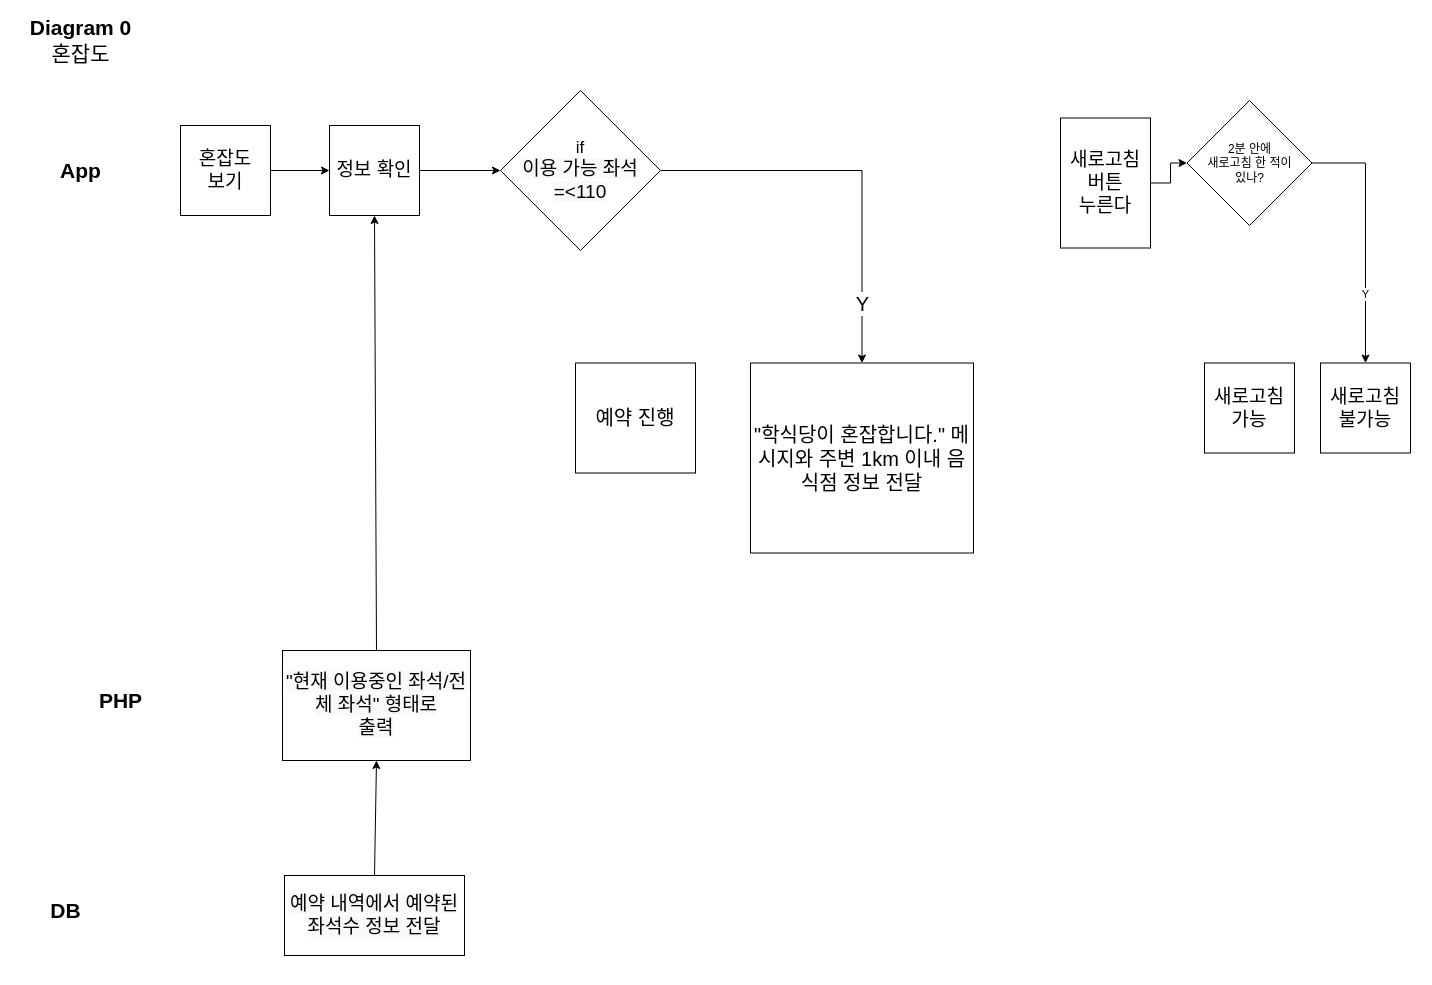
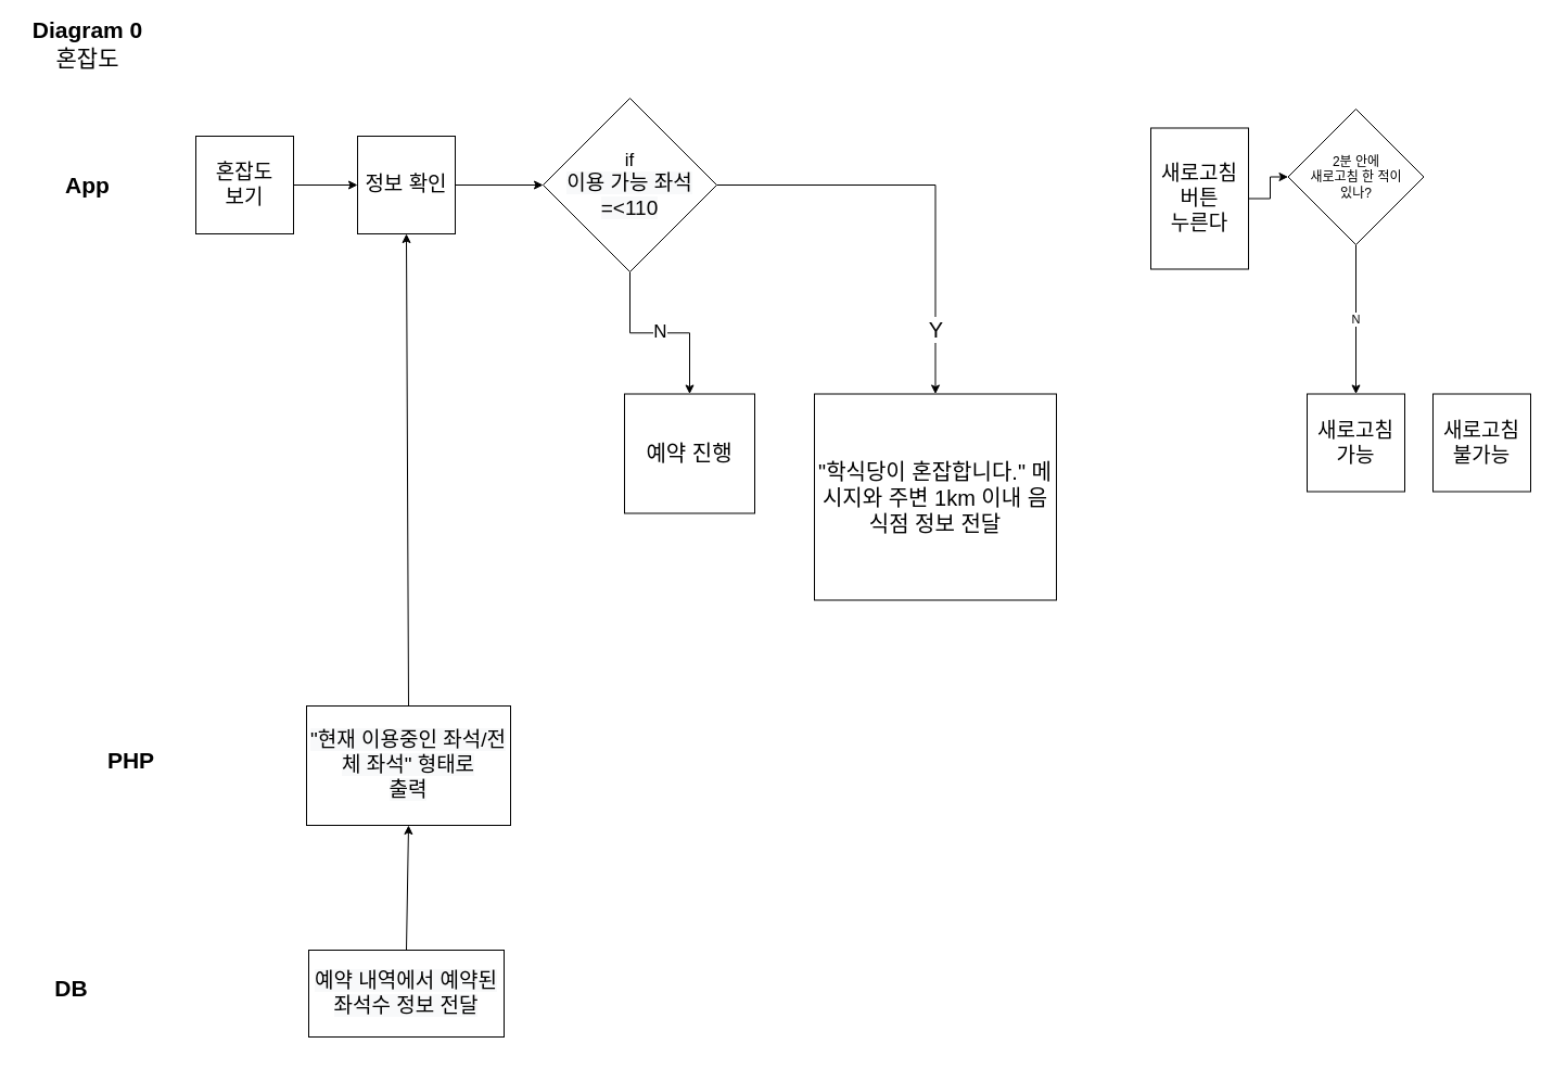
- <mxCell id="15" value="Y" style="edgeStyle=orthogonalEdgeStyle;rounded=0;orthogonalLoop=1;jettySize=auto;html=1;exitX=1;exitY=0.5;exitDx=0;exitDy=0;" parent="1" source="16" target="20" edge="1"><mxGeometry x="0.448" relative="1" as="geometry"><mxPoint x="1359" y="242.5" as="targetPoint" /><mxPoint y="1" as="offset" /></mxGeometry></mxCell>
+ <mxCell id="14" value="N" style="edgeStyle=orthogonalEdgeStyle;rounded=0;orthogonalLoop=1;jettySize=auto;html=1;exitX=0.5;exitY=1;exitDx=0;exitDy=0;entryX=0.5;entryY=0;entryDx=0;entryDy=0;" parent="1" source="16" target="17" edge="1"><mxGeometry relative="1" as="geometry"><mxPoint x="1248.857" y="242.5" as="targetPoint" /></mxGeometry></mxCell>
+ <mxCell id="21" value="N" style="edgeStyle=orthogonalEdgeStyle;rounded=0;orthogonalLoop=1;jettySize=auto;html=1;fontSize=17;" parent="1" source="23" target="24" edge="1"><mxGeometry relative="1" as="geometry"><mxPoint x="580" y="420" as="targetPoint" /></mxGeometry></mxCell>
